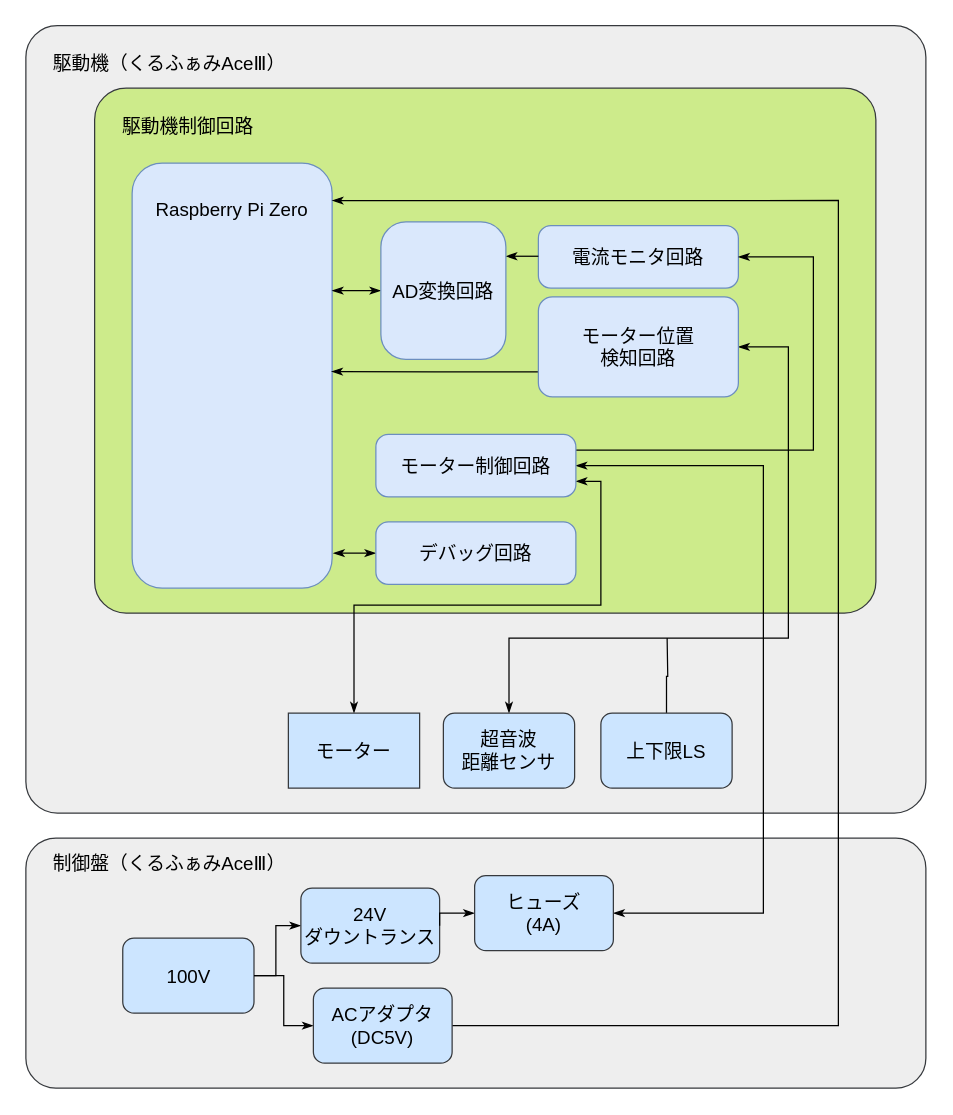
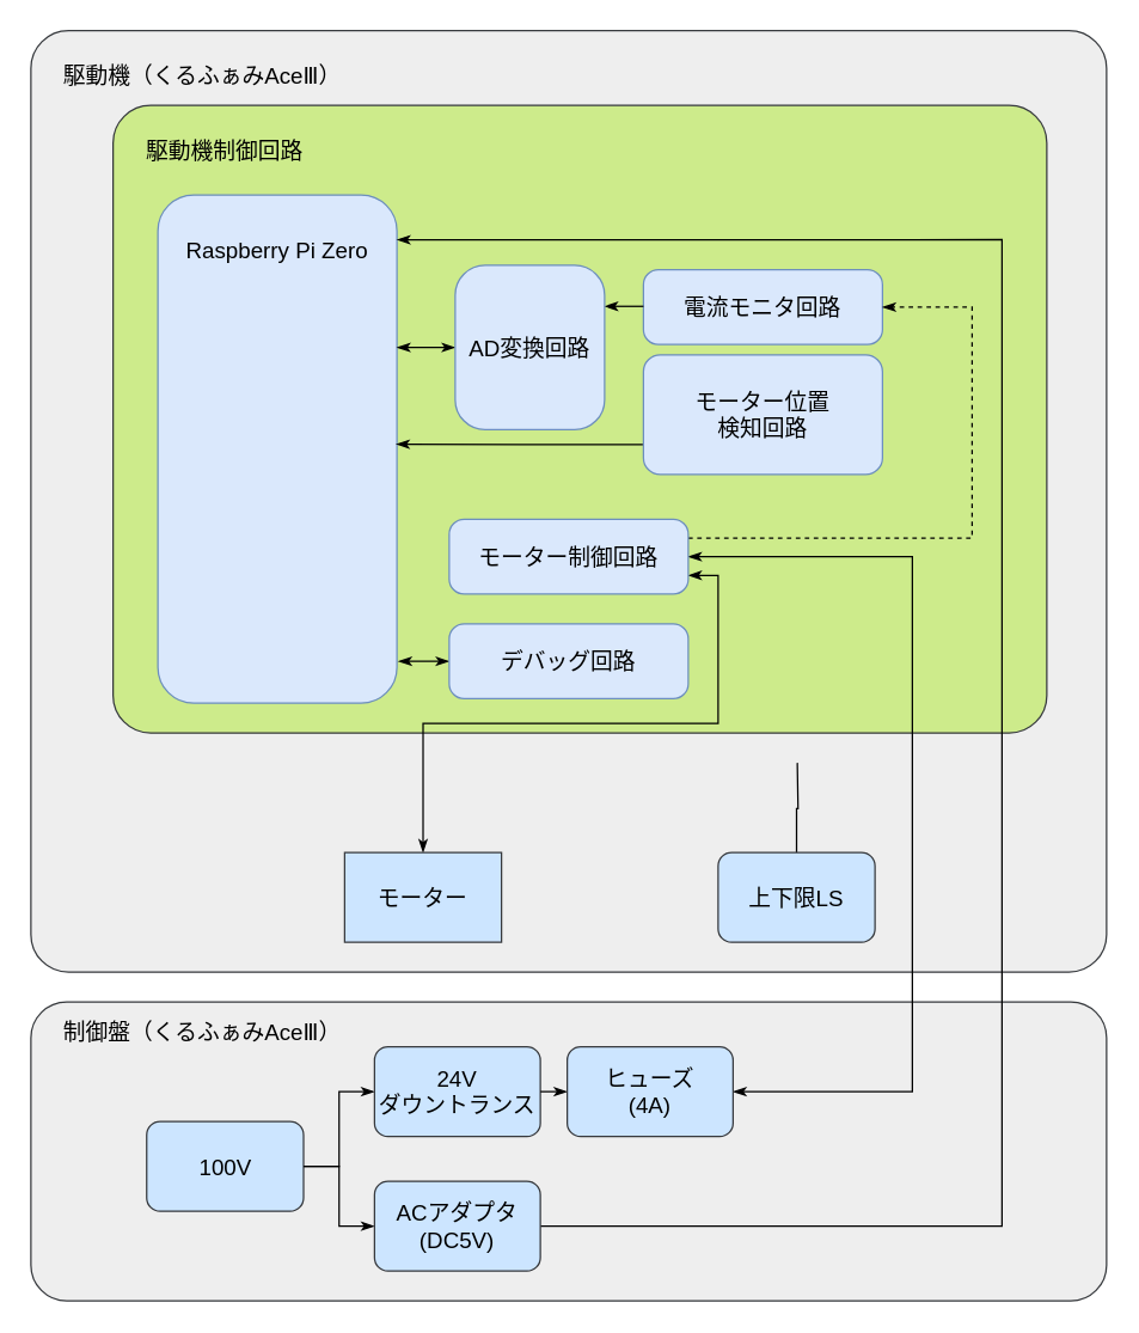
- <mxCell id="29" style="edgeStyle=orthogonalEdgeStyle;rounded=0;orthogonalLoop=1;jettySize=auto;html=1;exitX=1;exitY=0.25;exitDx=0;exitDy=0;entryX=1;entryY=0.5;entryDx=0;entryDy=0;fontSize=15;fontColor=#000000;startArrow=none;startFill=0;endArrow=classicThin;endFill=1;strokeColor=#000000;" edge="1" parent="1" source="30" target="25"><mxGeometry relative="1" as="geometry"><Array as="points"><mxPoint x="650" y="360" /><mxPoint x="650" y="205" /></Array></mxGeometry></mxCell>
+ <mxCell id="29" style="edgeStyle=orthogonalEdgeStyle;rounded=0;orthogonalLoop=1;jettySize=auto;html=1;exitX=1;exitY=0.25;exitDx=0;exitDy=0;entryX=1;entryY=0.5;entryDx=0;entryDy=0;fontSize=15;fontColor=#000000;startArrow=none;startFill=0;endArrow=classicThin;endFill=1;strokeColor=#000000;dashed=1;" edge="1" parent="1" source="30" target="25"><mxGeometry relative="1" as="geometry"><Array as="points"><mxPoint x="650" y="360" /><mxPoint x="650" y="205" /></Array></mxGeometry></mxCell>
- <mxCell id="7" style="edgeStyle=orthogonalEdgeStyle;rounded=0;orthogonalLoop=1;jettySize=auto;html=1;exitX=0.5;exitY=0;exitDx=0;exitDy=0;entryX=1;entryY=0.5;entryDx=0;entryDy=0;fontSize=15;fontColor=#000000;startArrow=classicThin;startFill=1;endArrow=classicThin;endFill=1;strokeColor=#000000;" edge="1" parent="1" source="8" target="34"><mxGeometry relative="1" as="geometry"><Array as="points"><mxPoint x="406" y="510" /><mxPoint x="630" y="510" /><mxPoint x="630" y="277" /></Array></mxGeometry></mxCell>
- <mxCell id="8" value="&lt;font color=&quot;#000000&quot;&gt;超音波&lt;br&gt;距離センサ&lt;br&gt;&lt;/font&gt;" style="rounded=1;whiteSpace=wrap;html=1;fontSize=15;fillColor=#cce5ff;strokeColor=#36393d;" vertex="1" parent="1"><mxGeometry x="354" y="570" width="105" height="60" as="geometry" /></mxCell>
- <mxCell id="17" value="&lt;font color=&quot;#000000&quot;&gt;24V&lt;br&gt;ダウントランス&lt;/font&gt;" style="rounded=1;whiteSpace=wrap;html=1;fontSize=15;fillColor=#cce5ff;strokeColor=#36393d;" vertex="1" parent="1"><mxGeometry x="240" y="710" width="111" height="60" as="geometry" /></mxCell>
+ <mxCell id="17" value="&lt;font color=&quot;#000000&quot;&gt;24V&lt;br&gt;ダウントランス&lt;/font&gt;" style="rounded=1;whiteSpace=wrap;html=1;fontSize=15;fillColor=#cce5ff;strokeColor=#36393d;" vertex="1" parent="1"><mxGeometry x="250" y="700" width="111" height="60" as="geometry" /></mxCell>
